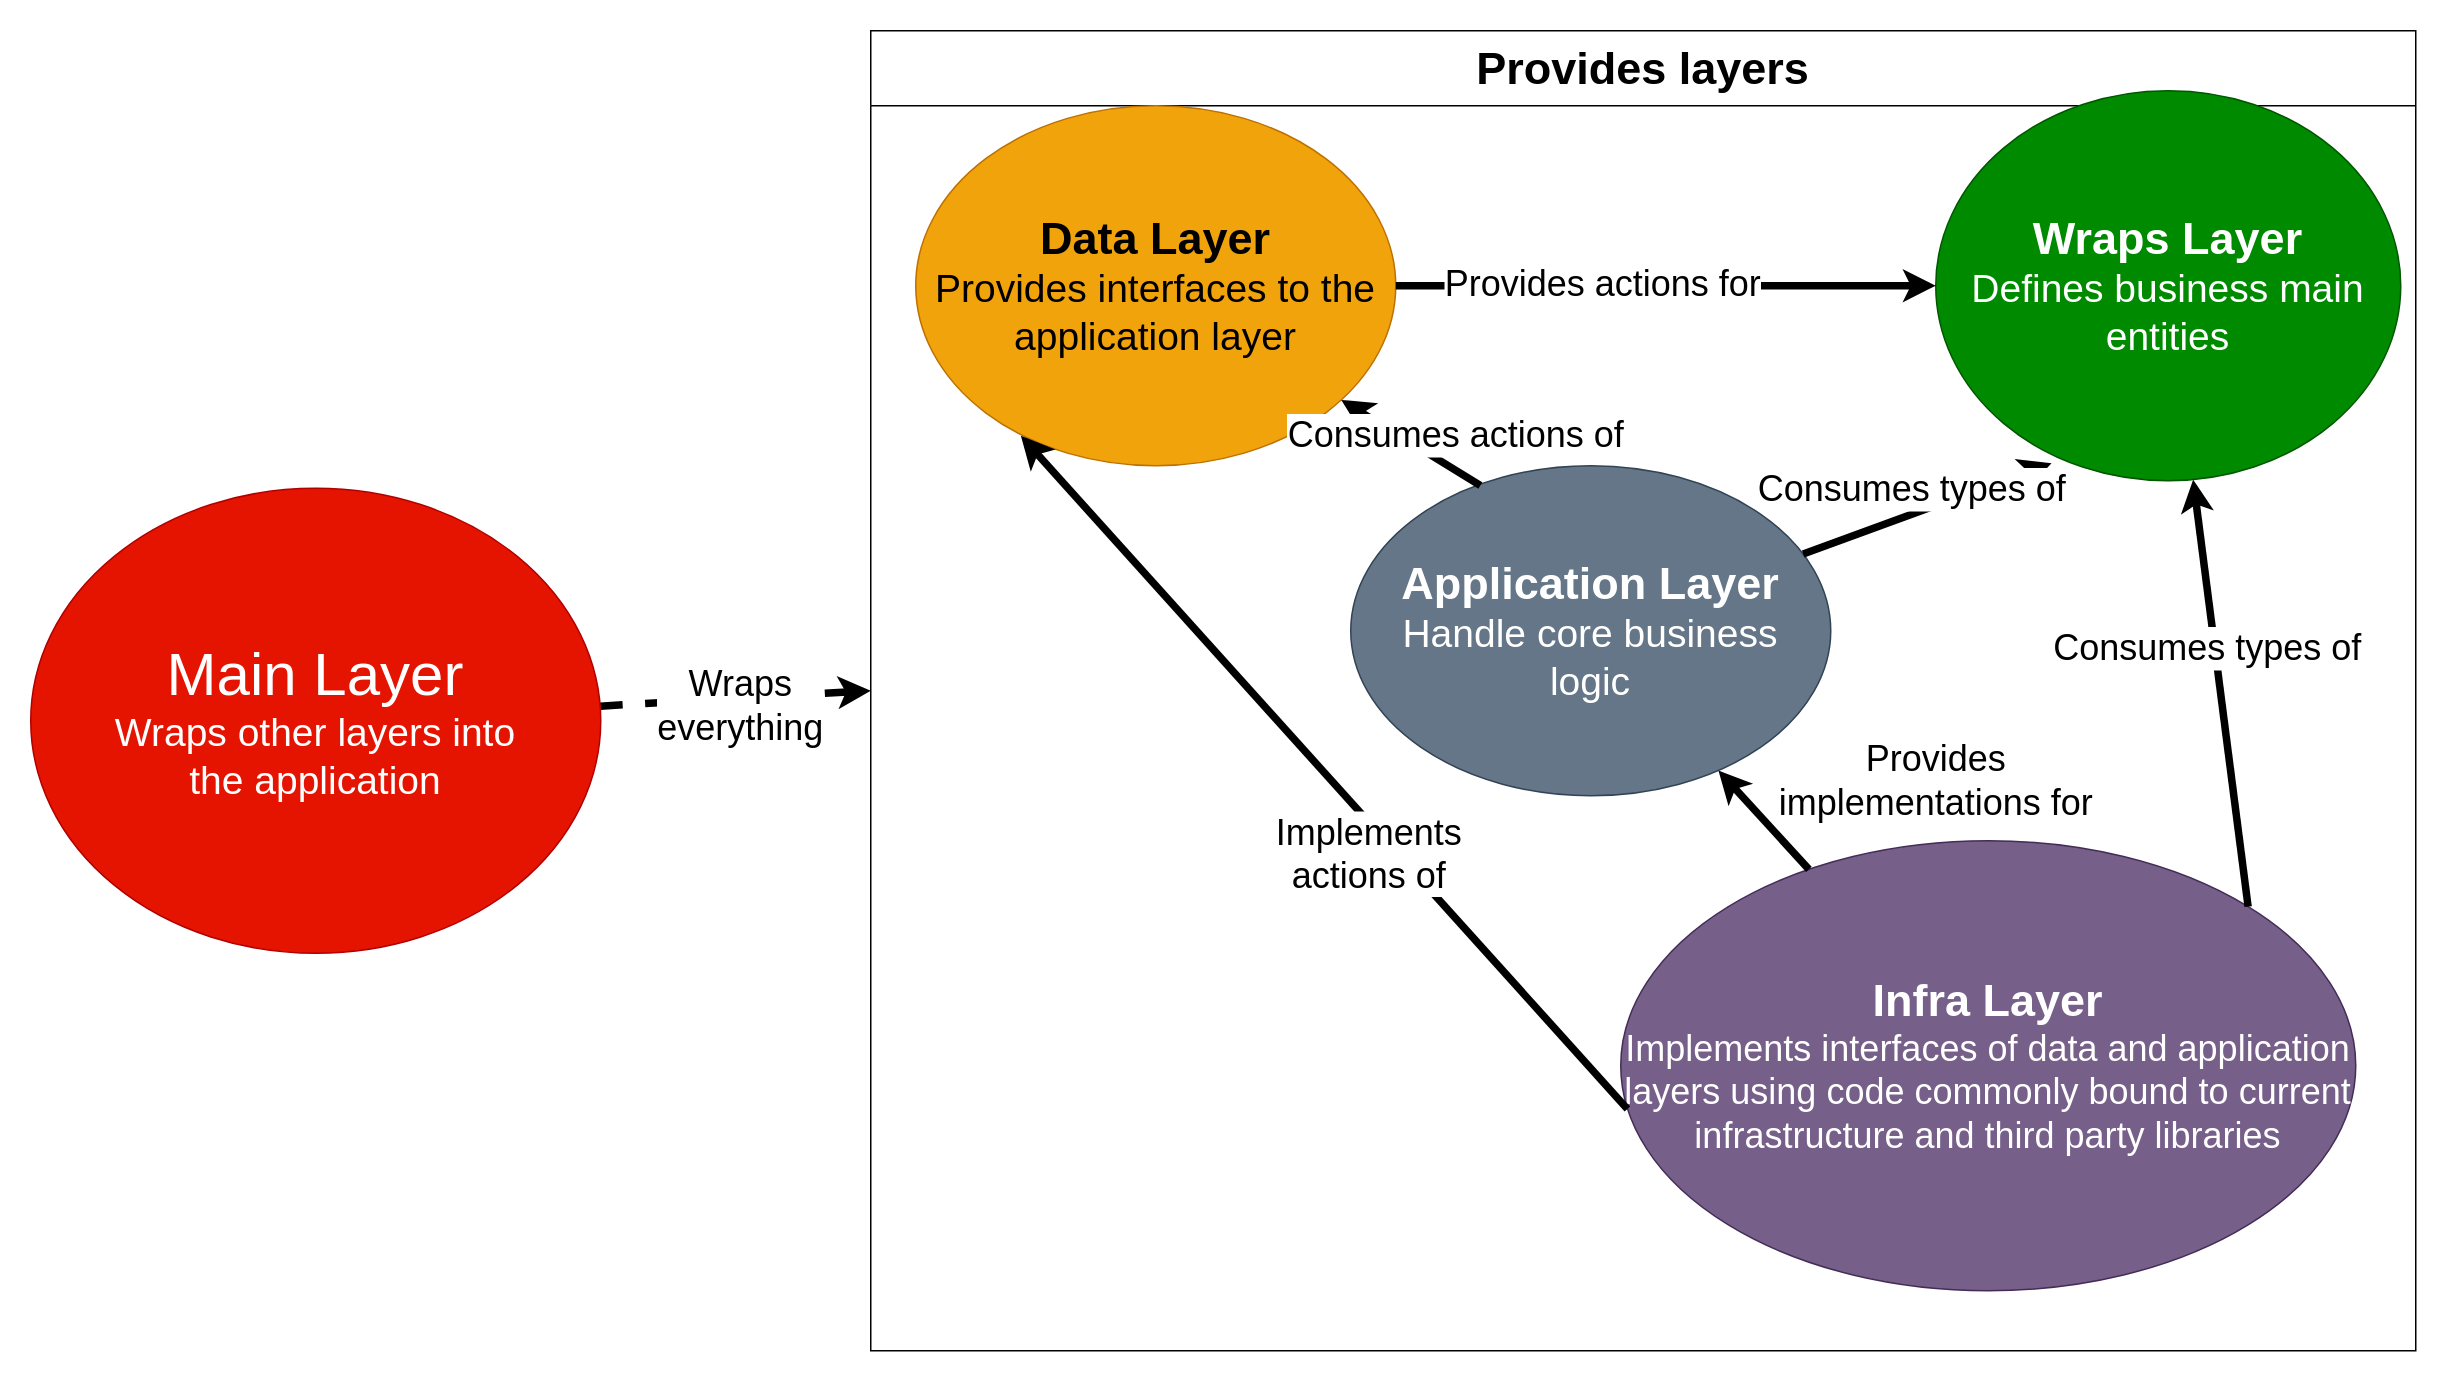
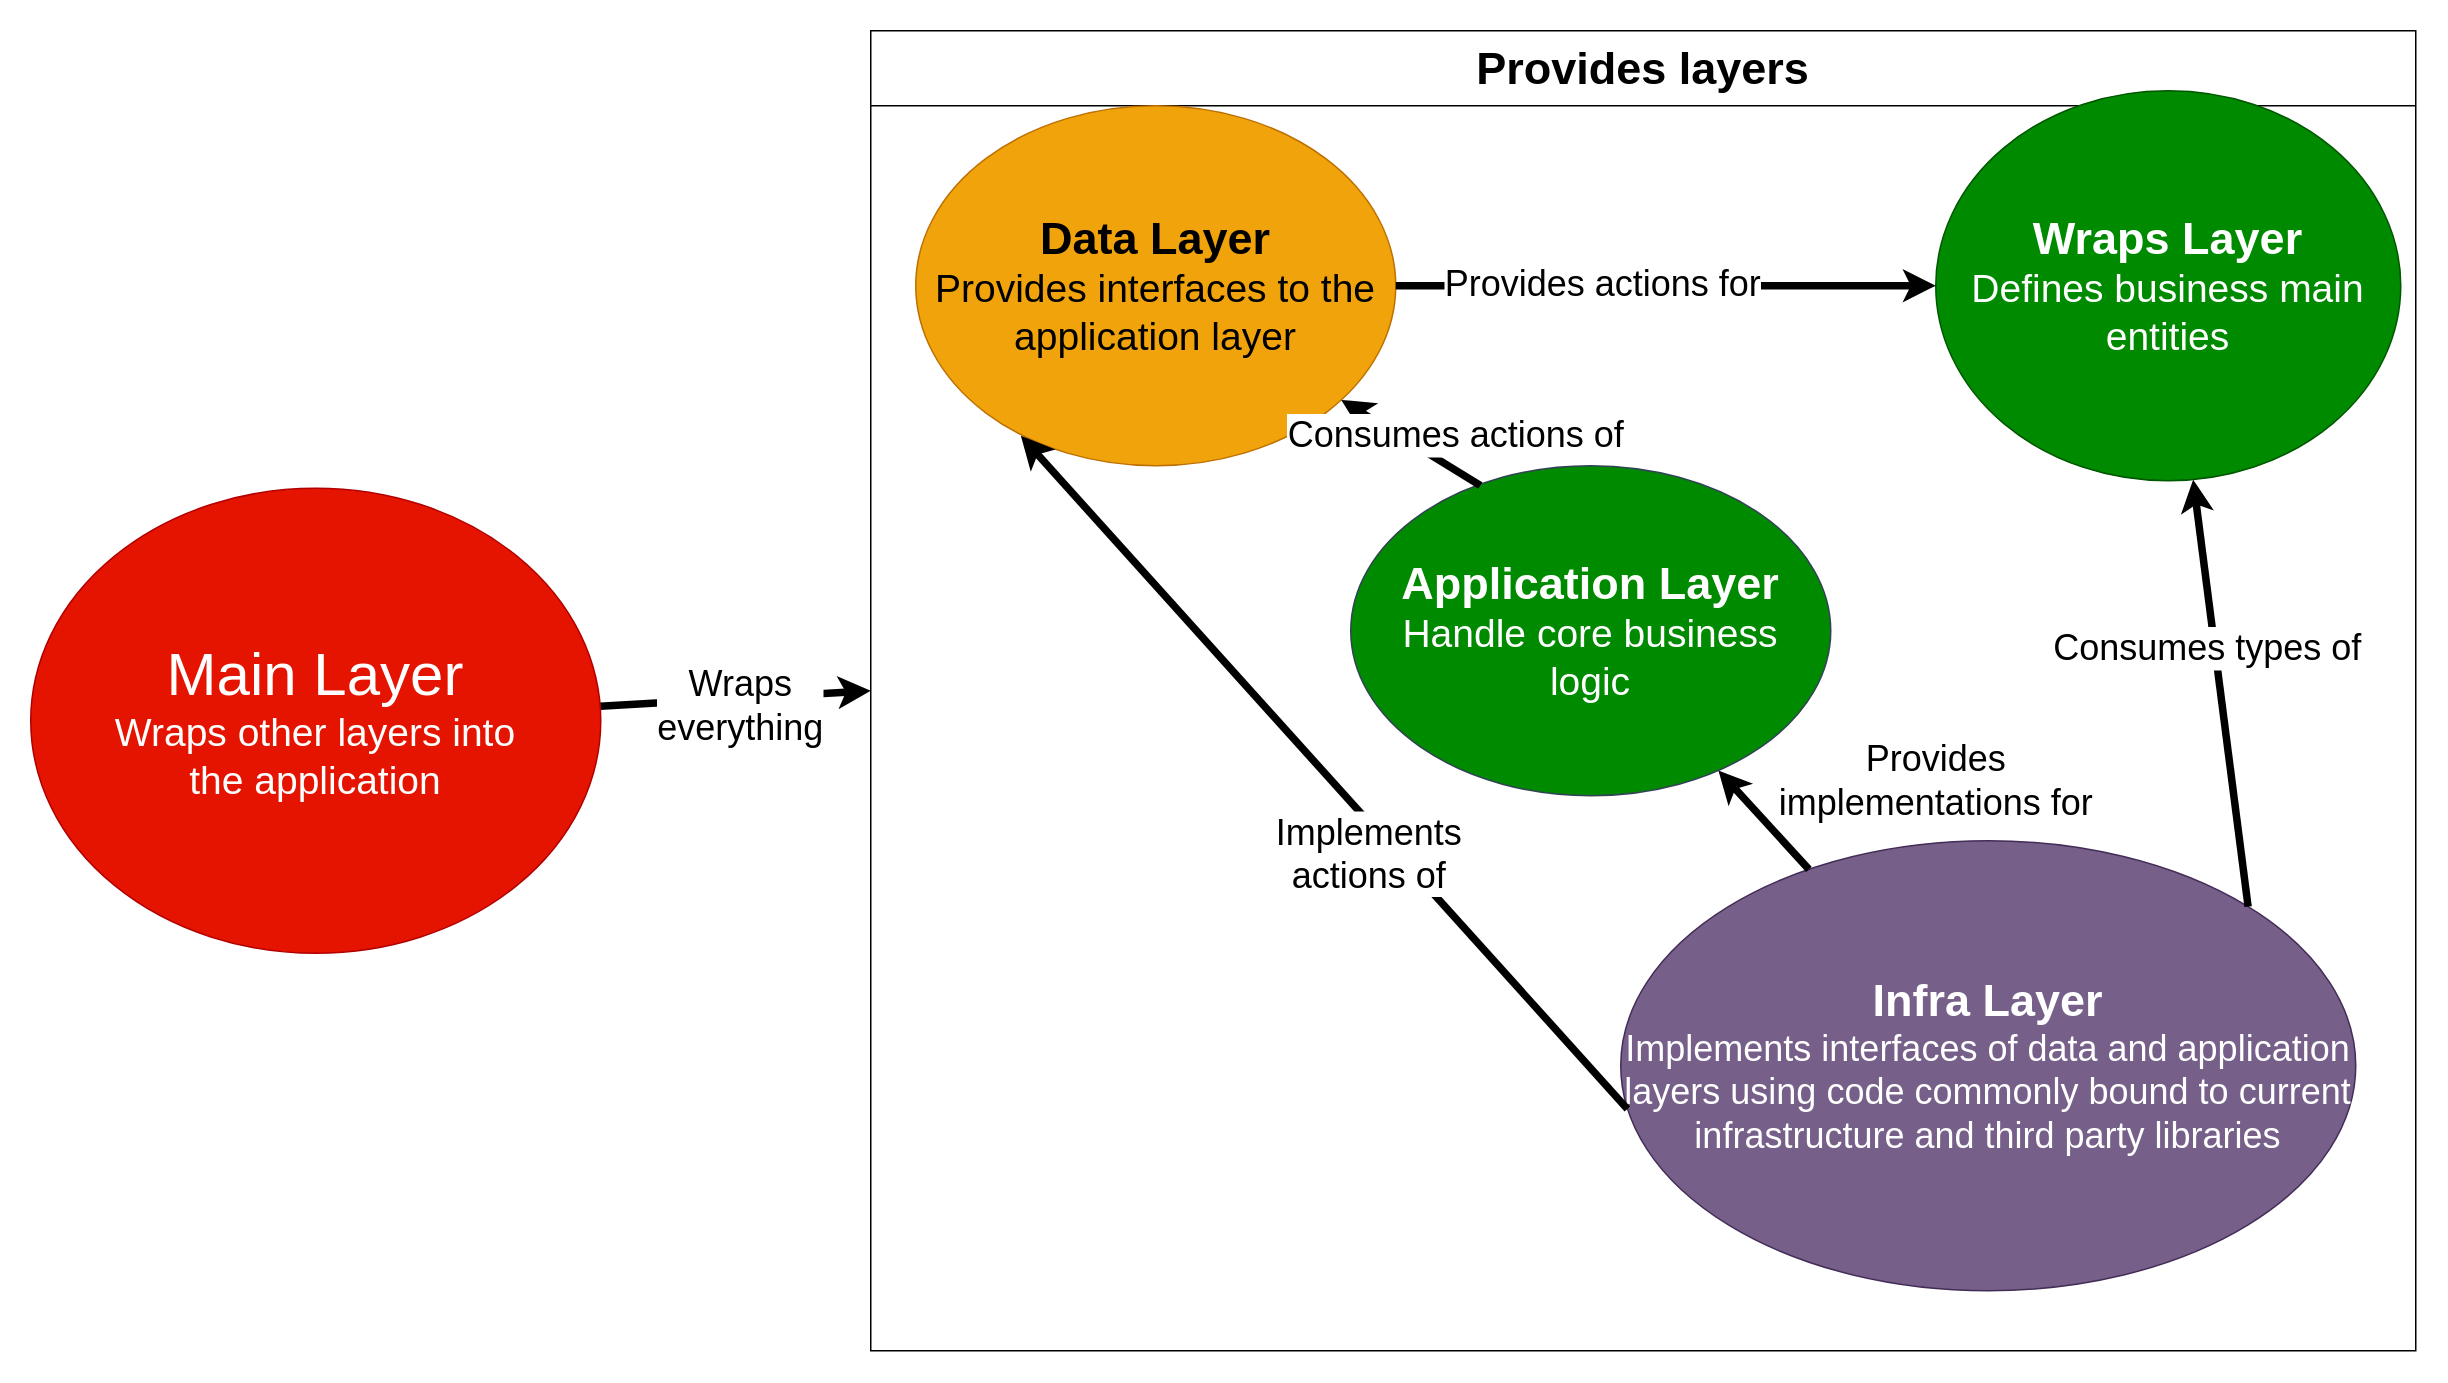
- <mxCell id="8" style="rounded=0;orthogonalLoop=1;jettySize=auto;html=1;entryX=0.249;entryY=0.955;entryDx=0;entryDy=0;entryPerimeter=0;strokeWidth=5;" edge="1" parent="5" source="6" target="7"><mxGeometry relative="1" as="geometry"><mxPoint x="621" y="692" as="sourcePoint" /><mxPoint x="769" y="279" as="targetPoint" /></mxGeometry></mxCell>
- <mxCell id="9" value="&lt;font style=&quot;font-size: 24px;&quot;&gt;Consumes types of&lt;br&gt;&lt;/font&gt;" style="edgeLabel;html=1;align=center;verticalAlign=middle;resizable=0;points=[];" vertex="1" connectable="0" parent="8"><mxGeometry x="-0.239" y="2" relative="1" as="geometry"><mxPoint x="10" y="-18" as="offset" /></mxGeometry></mxCell>
- <mxCell id="6" value="&lt;div style=&quot;font-size: 30px;&quot;&gt;&lt;font style=&quot;font-size: 30px;&quot;&gt;&lt;b&gt;Application Layer&lt;/b&gt;&lt;/font&gt;&lt;/div&gt;&lt;div&gt;&lt;font style=&quot;font-size: 26px;&quot;&gt;Handle core business&lt;/font&gt;&lt;/div&gt;&lt;div&gt;&lt;font style=&quot;font-size: 26px;&quot;&gt;logic&lt;/font&gt;&lt;/div&gt;" style="ellipse;whiteSpace=wrap;html=1;fillColor=#647687;strokeColor=#314354;fontColor=#ffffff;" vertex="1" parent="5"><mxGeometry x="320" y="290" width="320" height="220" as="geometry" /></mxCell>
+ <mxCell id="6" value="&lt;div style=&quot;font-size: 30px;&quot;&gt;&lt;font style=&quot;font-size: 30px;&quot;&gt;&lt;b&gt;Application Layer&lt;/b&gt;&lt;/font&gt;&lt;/div&gt;&lt;div&gt;&lt;font style=&quot;font-size: 26px;&quot;&gt;Handle core business&lt;/font&gt;&lt;/div&gt;&lt;div&gt;&lt;font style=&quot;font-size: 26px;&quot;&gt;logic&lt;/font&gt;&lt;/div&gt;" style="ellipse;whiteSpace=wrap;html=1;fillColor=#008a00;strokeColor=#314354;fontColor=#ffffff;" vertex="1" parent="5"><mxGeometry x="320" y="290" width="320" height="220" as="geometry" /></mxCell>
- <mxCell id="2" style="rounded=0;orthogonalLoop=1;jettySize=auto;html=1;entryX=0;entryY=0.5;entryDx=0;entryDy=0;strokeWidth=5;dashed=1;" edge="1" parent="1" source="4" target="5"><mxGeometry relative="1" as="geometry" /></mxCell>
+ <mxCell id="2" style="rounded=0;orthogonalLoop=1;jettySize=auto;html=1;entryX=0;entryY=0.5;entryDx=0;entryDy=0;strokeWidth=5;" edge="1" parent="1" source="4" target="5"><mxGeometry relative="1" as="geometry" /></mxCell>
